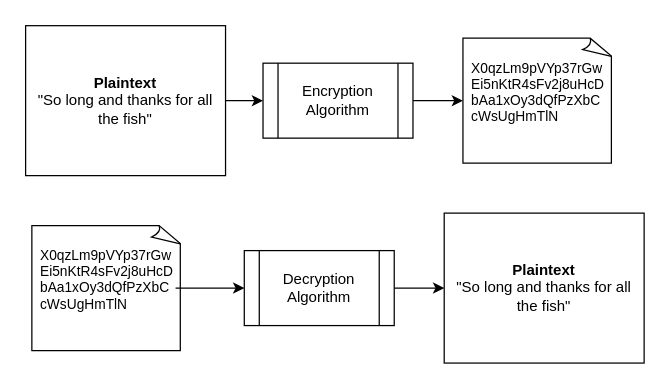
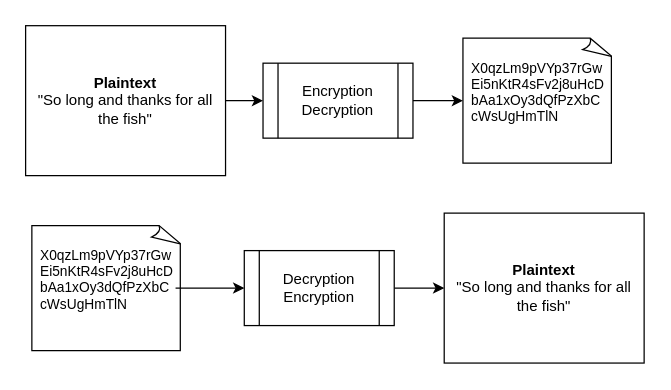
- <mxCell id="4" value="Encryption Algorithm" style="shape=process;whiteSpace=wrap;html=1;backgroundOutline=1;" parent="1" vertex="1"><mxGeometry x="210" y="50" width="120" height="60" as="geometry" /></mxCell>
+ <mxCell id="4" value="Encryption Decryption" style="shape=process;whiteSpace=wrap;html=1;backgroundOutline=1;" parent="1" vertex="1"><mxGeometry x="210" y="50" width="120" height="60" as="geometry" /></mxCell>
- <mxCell id="9" value="Decryption&lt;br&gt;Algorithm" style="shape=process;whiteSpace=wrap;html=1;backgroundOutline=1;" parent="1" vertex="1"><mxGeometry x="195" y="200" width="120" height="60" as="geometry" /></mxCell>
+ <mxCell id="9" value="Decryption&lt;br&gt;Encryption" style="shape=process;whiteSpace=wrap;html=1;backgroundOutline=1;" parent="1" vertex="1"><mxGeometry x="195" y="200" width="120" height="60" as="geometry" /></mxCell>
